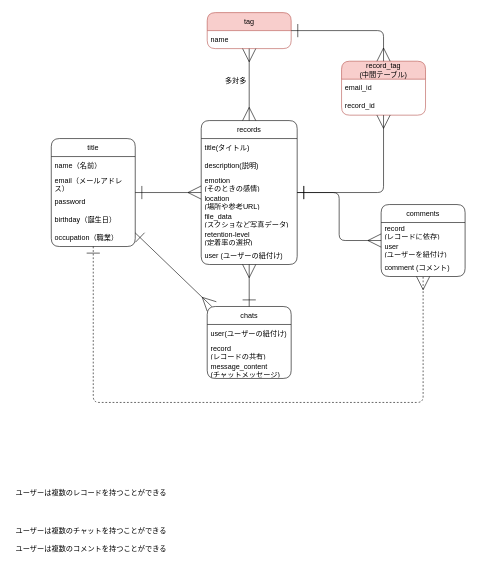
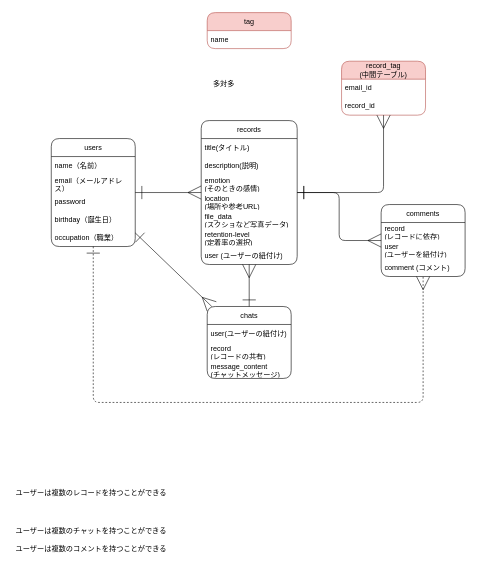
- <mxCell id="34" value="" style="edgeStyle=orthogonalEdgeStyle;fontSize=12;html=1;endArrow=ERmany;startArrow=ERone;rounded=1;strokeColor=default;align=center;verticalAlign=middle;fontFamily=Helvetica;fontColor=default;labelBackgroundColor=default;startSize=20;endSize=20;startFill=0;endFill=0;" edge="1" parent="1" source="24" target="26"><mxGeometry width="100" height="100" relative="1" as="geometry"><mxPoint x="485" y="130" as="sourcePoint" /><mxPoint x="585" y="30" as="targetPoint" /></mxGeometry></mxCell>
- <mxCell id="36" value="多対多" style="text;strokeColor=none;fillColor=none;spacingLeft=4;spacingRight=4;overflow=hidden;rotatable=0;points=[[0,0.5],[1,0.5]];portConstraint=eastwest;fontSize=12;whiteSpace=wrap;html=1;fontFamily=Helvetica;fontColor=default;labelBackgroundColor=default;" vertex="1" parent="1"><mxGeometry x="369" y="120" width="56" height="30" as="geometry" /></mxCell>
+ <mxCell id="36" value="多対多" style="text;strokeColor=none;fillColor=none;spacingLeft=4;spacingRight=4;overflow=hidden;rotatable=0;points=[[0,0.5],[1,0.5]];portConstraint=eastwest;fontSize=12;whiteSpace=wrap;html=1;fontFamily=Helvetica;fontColor=default;labelBackgroundColor=default;" vertex="1" parent="1"><mxGeometry x="349" y="125" width="56" height="30" as="geometry" /></mxCell>
- <mxCell id="30" value="" style="fontSize=12;html=1;endArrow=ERmany;endFill=0;startArrow=ERmany;startFill=0;endSize=20;startSize=20;" edge="1" parent="1" source="8" target="24"><mxGeometry width="100" height="100" relative="1" as="geometry"><mxPoint x="355" y="430" as="sourcePoint" /><mxPoint x="455" y="330" as="targetPoint" /></mxGeometry></mxCell>
- <mxCell id="2" value="title" style="swimlane;fontStyle=0;childLayout=stackLayout;horizontal=1;startSize=30;horizontalStack=0;resizeParent=1;resizeParentMax=0;resizeLast=0;collapsible=1;marginBottom=0;whiteSpace=wrap;html=1;rounded=1;" parent="1" vertex="1"><mxGeometry x="85" y="230" width="140" height="180" as="geometry"><mxRectangle x="90" y="220" width="70" height="30" as="alternateBounds" /></mxGeometry></mxCell>
+ <mxCell id="2" value="users" style="swimlane;fontStyle=0;childLayout=stackLayout;horizontal=1;startSize=30;horizontalStack=0;resizeParent=1;resizeParentMax=0;resizeLast=0;collapsible=1;marginBottom=0;whiteSpace=wrap;html=1;rounded=1;" parent="1" vertex="1"><mxGeometry x="85" y="230" width="140" height="180" as="geometry"><mxRectangle x="90" y="220" width="70" height="30" as="alternateBounds" /></mxGeometry></mxCell>
